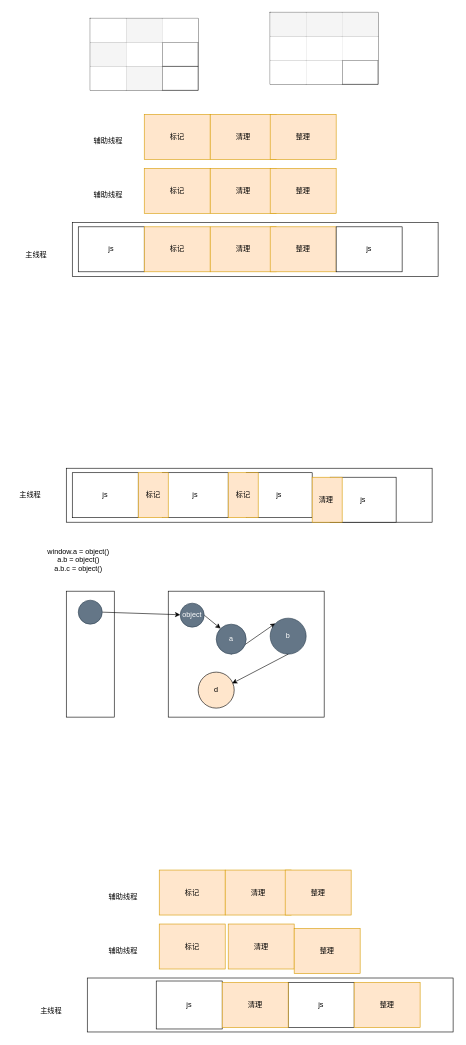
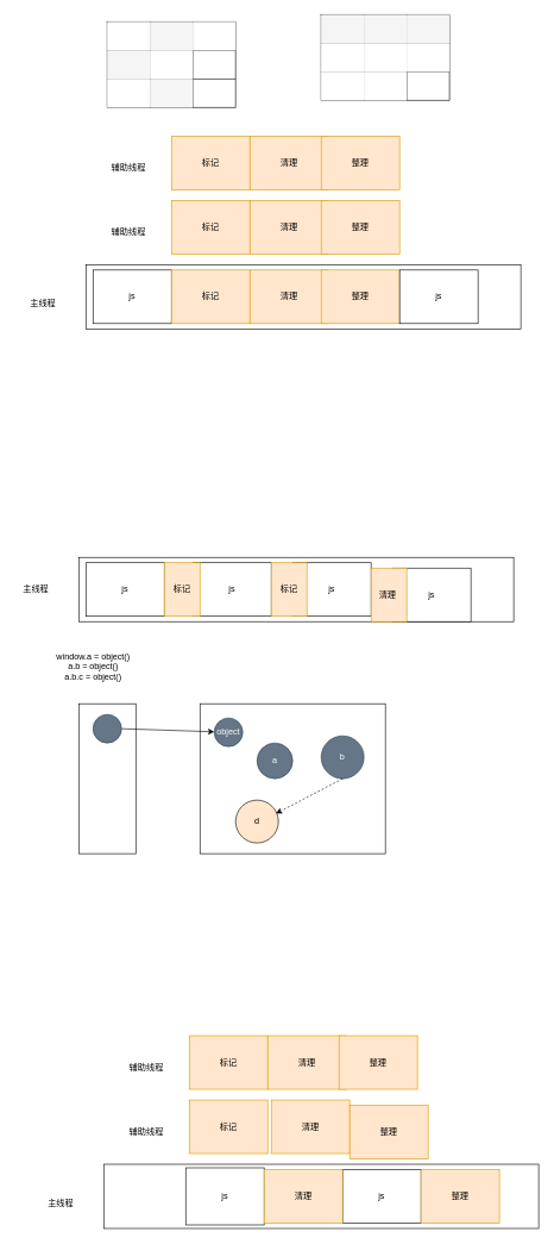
- <mxCell id="57" style="edgeStyle=none;html=1;exitX=1;exitY=0.5;exitDx=0;exitDy=0;entryX=0;entryY=0;entryDx=0;entryDy=0;" edge="1" parent="1" source="58" target="60"><mxGeometry relative="1" as="geometry" /></mxCell>
- <mxCell id="59" style="edgeStyle=none;html=1;exitX=0.5;exitY=1;exitDx=0;exitDy=0;entryX=0;entryY=0;entryDx=0;entryDy=0;" edge="1" parent="1" source="60" target="62"><mxGeometry relative="1" as="geometry" /></mxCell>
- <mxCell id="65" style="edgeStyle=none;html=1;exitX=0.5;exitY=1;exitDx=0;exitDy=0;entryX=0.942;entryY=0.314;entryDx=0;entryDy=0;entryPerimeter=0;" edge="1" parent="1" source="62" target="64"><mxGeometry relative="1" as="geometry" /></mxCell>
+ <mxCell id="65" style="edgeStyle=none;html=1;exitX=0.5;exitY=1;exitDx=0;exitDy=0;entryX=0.942;entryY=0.314;entryDx=0;entryDy=0;entryPerimeter=0;dashed=1;" edge="1" parent="1" source="62" target="64"><mxGeometry relative="1" as="geometry" /></mxCell>
